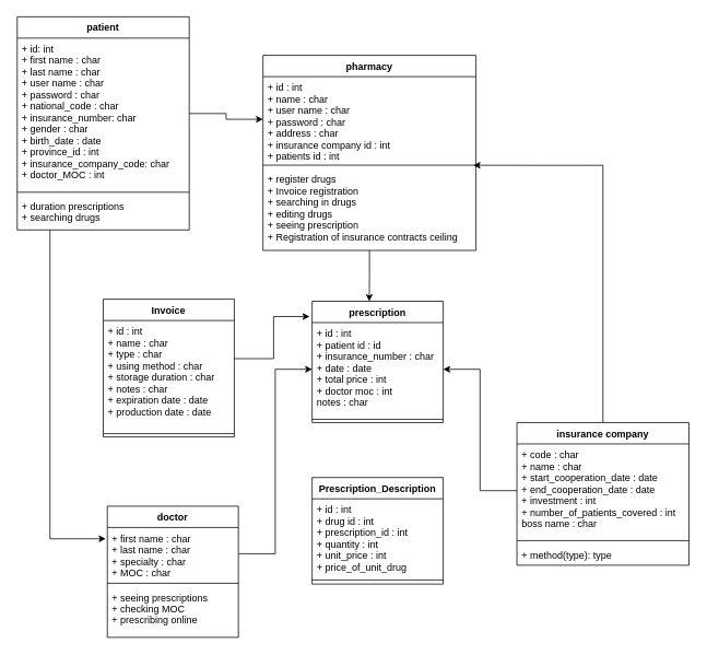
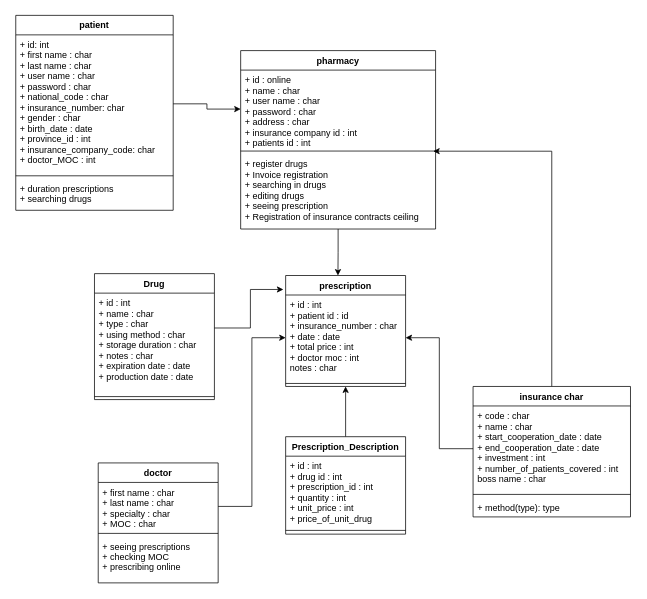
- <mxCell id="28" value="+ id : int&#10;+ name : char&#10;+ user name : char&#10;+ password : char&#10;+ address : char&#10;+ insurance company id : int&#10;+ patients id : int" style="text;strokeColor=none;fillColor=none;align=left;verticalAlign=top;spacingLeft=4;spacingRight=4;overflow=hidden;rotatable=0;points=[[0,0.5],[1,0.5]];portConstraint=eastwest;" parent="27" vertex="1"><mxGeometry y="26" width="260" height="104" as="geometry" /></mxCell>
+ <mxCell id="28" value="+ id : online&#10;+ name : char&#10;+ user name : char&#10;+ password : char&#10;+ address : char&#10;+ insurance company id : int&#10;+ patients id : int" style="text;strokeColor=none;fillColor=none;align=left;verticalAlign=top;spacingLeft=4;spacingRight=4;overflow=hidden;rotatable=0;points=[[0,0.5],[1,0.5]];portConstraint=eastwest;" parent="27" vertex="1"><mxGeometry y="26" width="260" height="104" as="geometry" /></mxCell>
- <mxCell id="7" value="Invoice" style="swimlane;fontStyle=1;align=center;verticalAlign=top;childLayout=stackLayout;horizontal=1;startSize=26;horizontalStack=0;resizeParent=1;resizeParentMax=0;resizeLast=0;collapsible=1;marginBottom=0;" parent="1" vertex="1"><mxGeometry x="125" y="364.5" width="160" height="168" as="geometry" /></mxCell>
+ <mxCell id="7" value="Drug" style="swimlane;fontStyle=1;align=center;verticalAlign=top;childLayout=stackLayout;horizontal=1;startSize=26;horizontalStack=0;resizeParent=1;resizeParentMax=0;resizeLast=0;collapsible=1;marginBottom=0;" parent="1" vertex="1"><mxGeometry x="125" y="364.5" width="160" height="168" as="geometry" /></mxCell>
- <mxCell id="2" style="edgeStyle=orthogonalEdgeStyle;rounded=0;orthogonalLoop=1;jettySize=auto;html=1;entryX=-0.012;entryY=0.215;entryDx=0;entryDy=0;entryPerimeter=0;" edge="1" parent="1" source="3" target="11"><mxGeometry relative="1" as="geometry"><Array as="points"><mxPoint x="60" y="657" /></Array></mxGeometry></mxCell>
- <mxCell id="15" value="insurance company" style="swimlane;fontStyle=1;align=center;verticalAlign=top;childLayout=stackLayout;horizontal=1;startSize=26;horizontalStack=0;resizeParent=1;resizeParentMax=0;resizeLast=0;collapsible=1;marginBottom=0;" parent="1" vertex="1"><mxGeometry x="630" y="515" width="210" height="174" as="geometry" /></mxCell>
+ <mxCell id="15" value="insurance char" style="swimlane;fontStyle=1;align=center;verticalAlign=top;childLayout=stackLayout;horizontal=1;startSize=26;horizontalStack=0;resizeParent=1;resizeParentMax=0;resizeLast=0;collapsible=1;marginBottom=0;" parent="1" vertex="1"><mxGeometry x="630" y="515" width="210" height="174" as="geometry" /></mxCell>
+ <mxCell id="22" style="edgeStyle=orthogonalEdgeStyle;rounded=0;orthogonalLoop=1;jettySize=auto;html=1;entryX=0.5;entryY=1;entryDx=0;entryDy=0;" edge="1" parent="1" source="23" target="19"><mxGeometry relative="1" as="geometry" /></mxCell>
